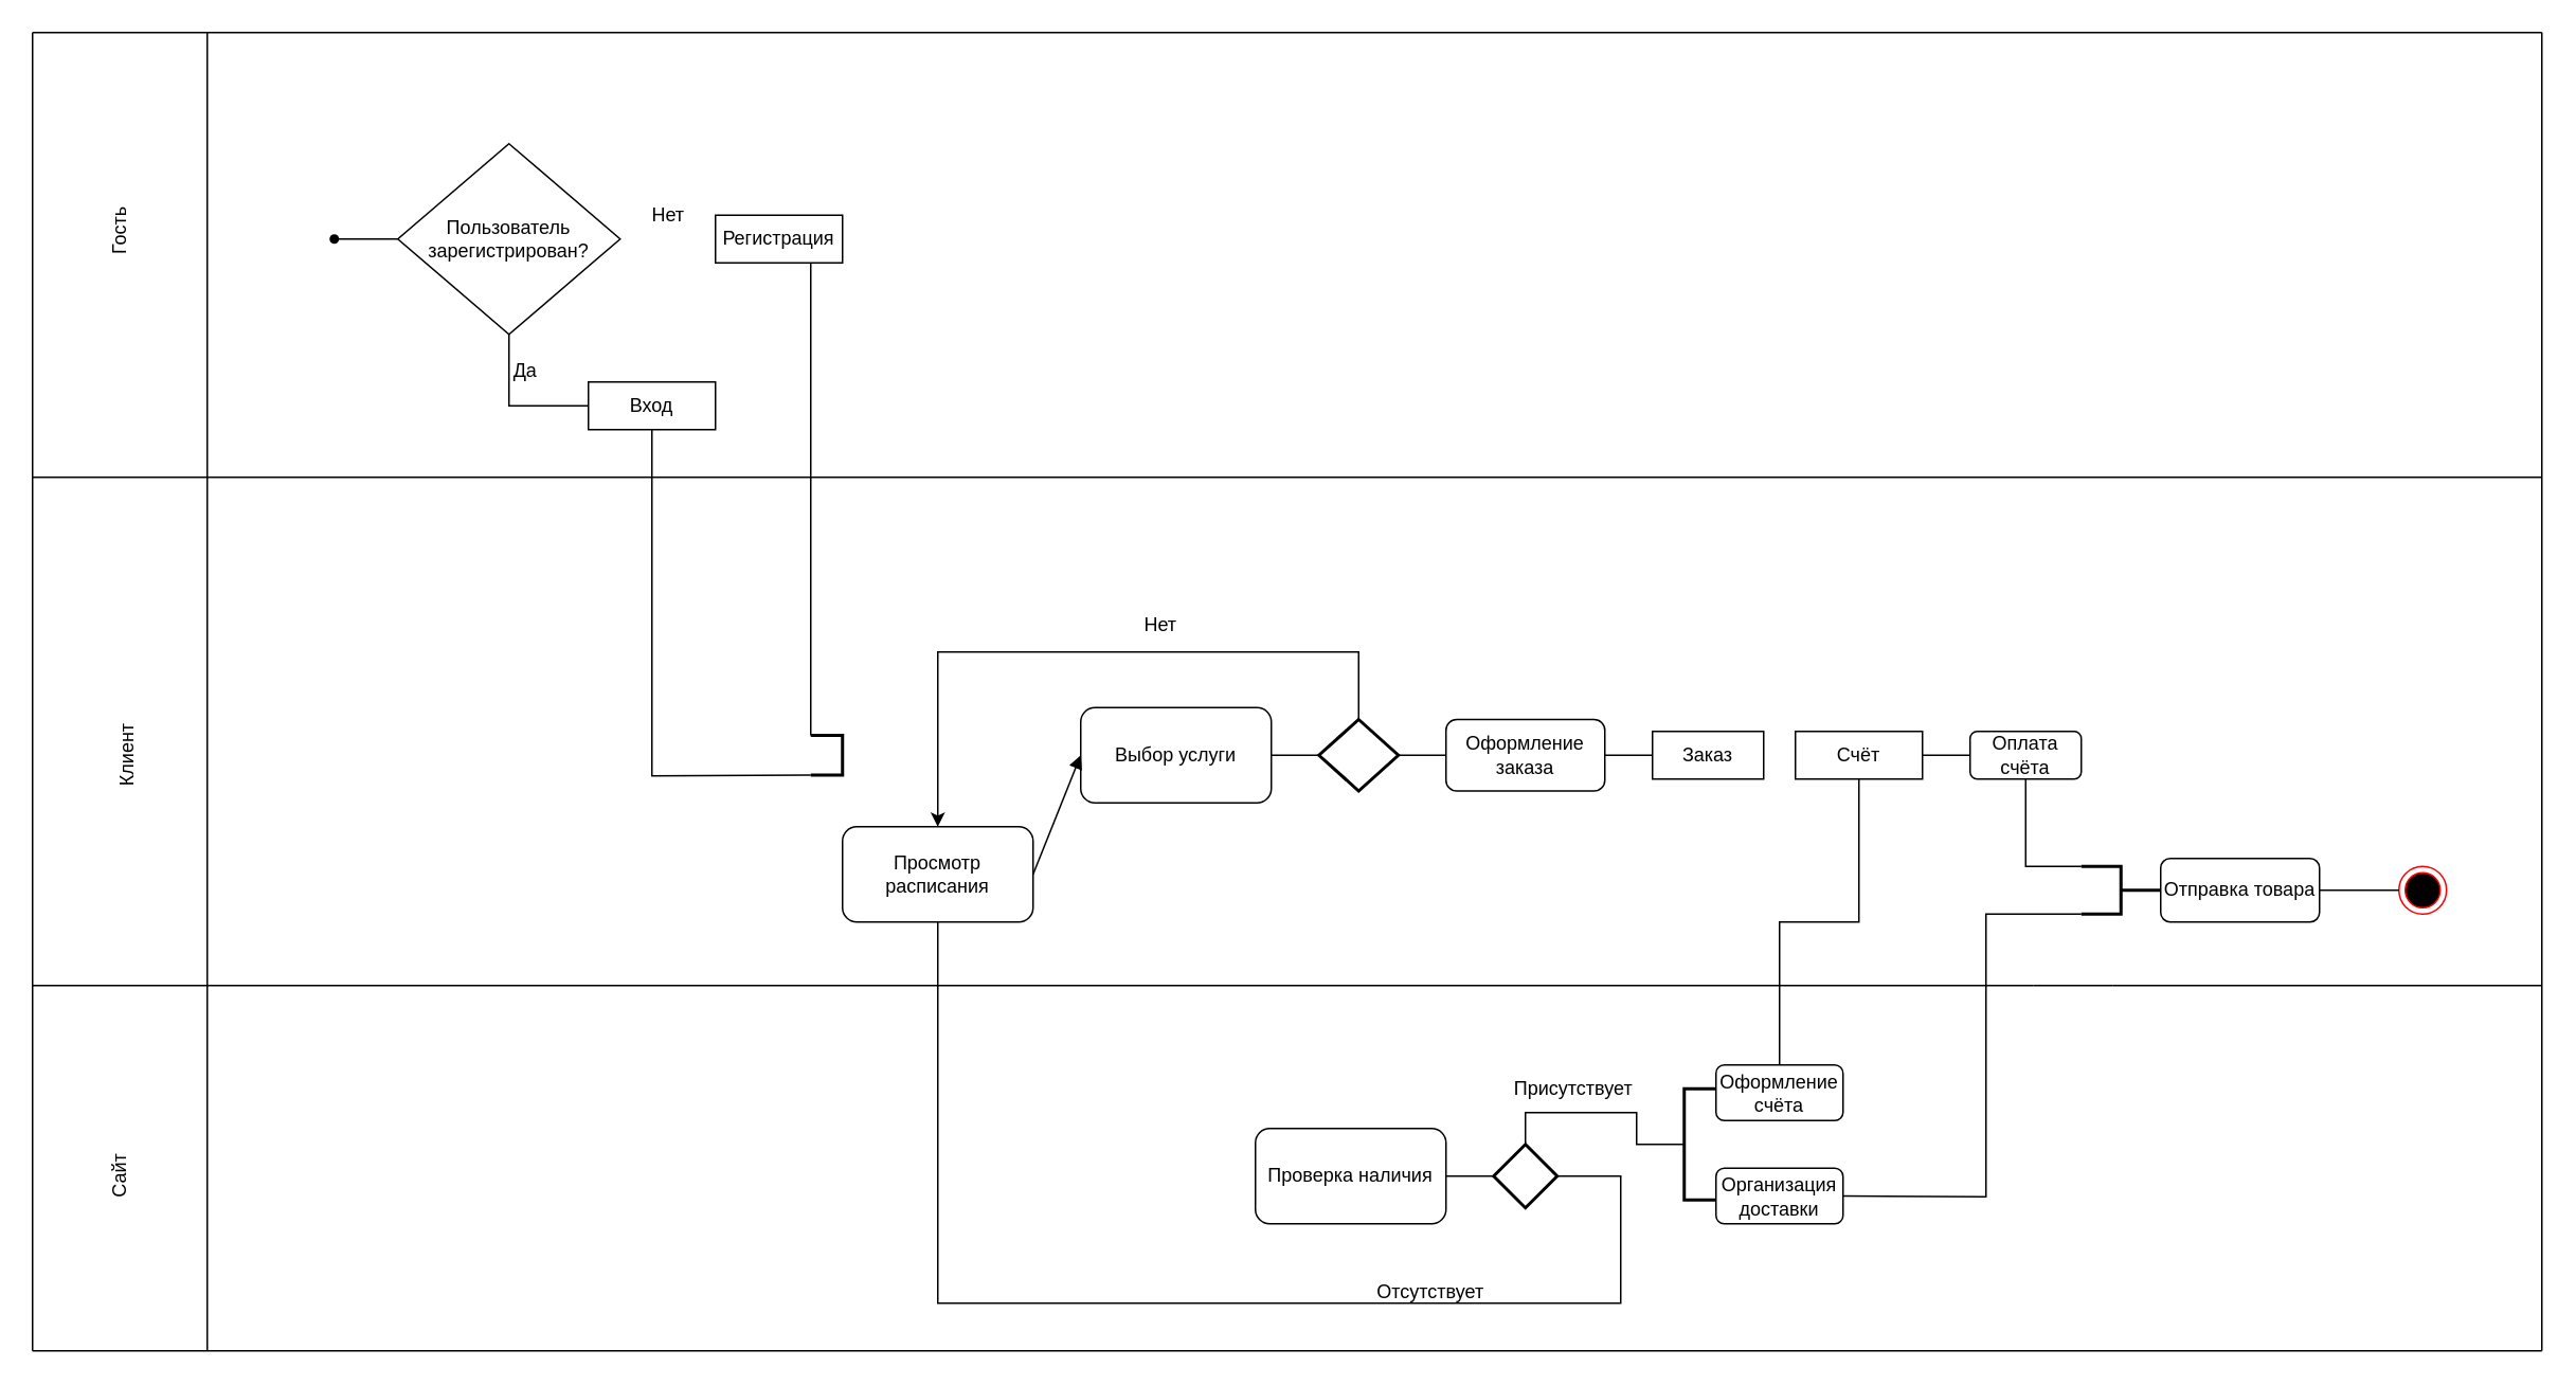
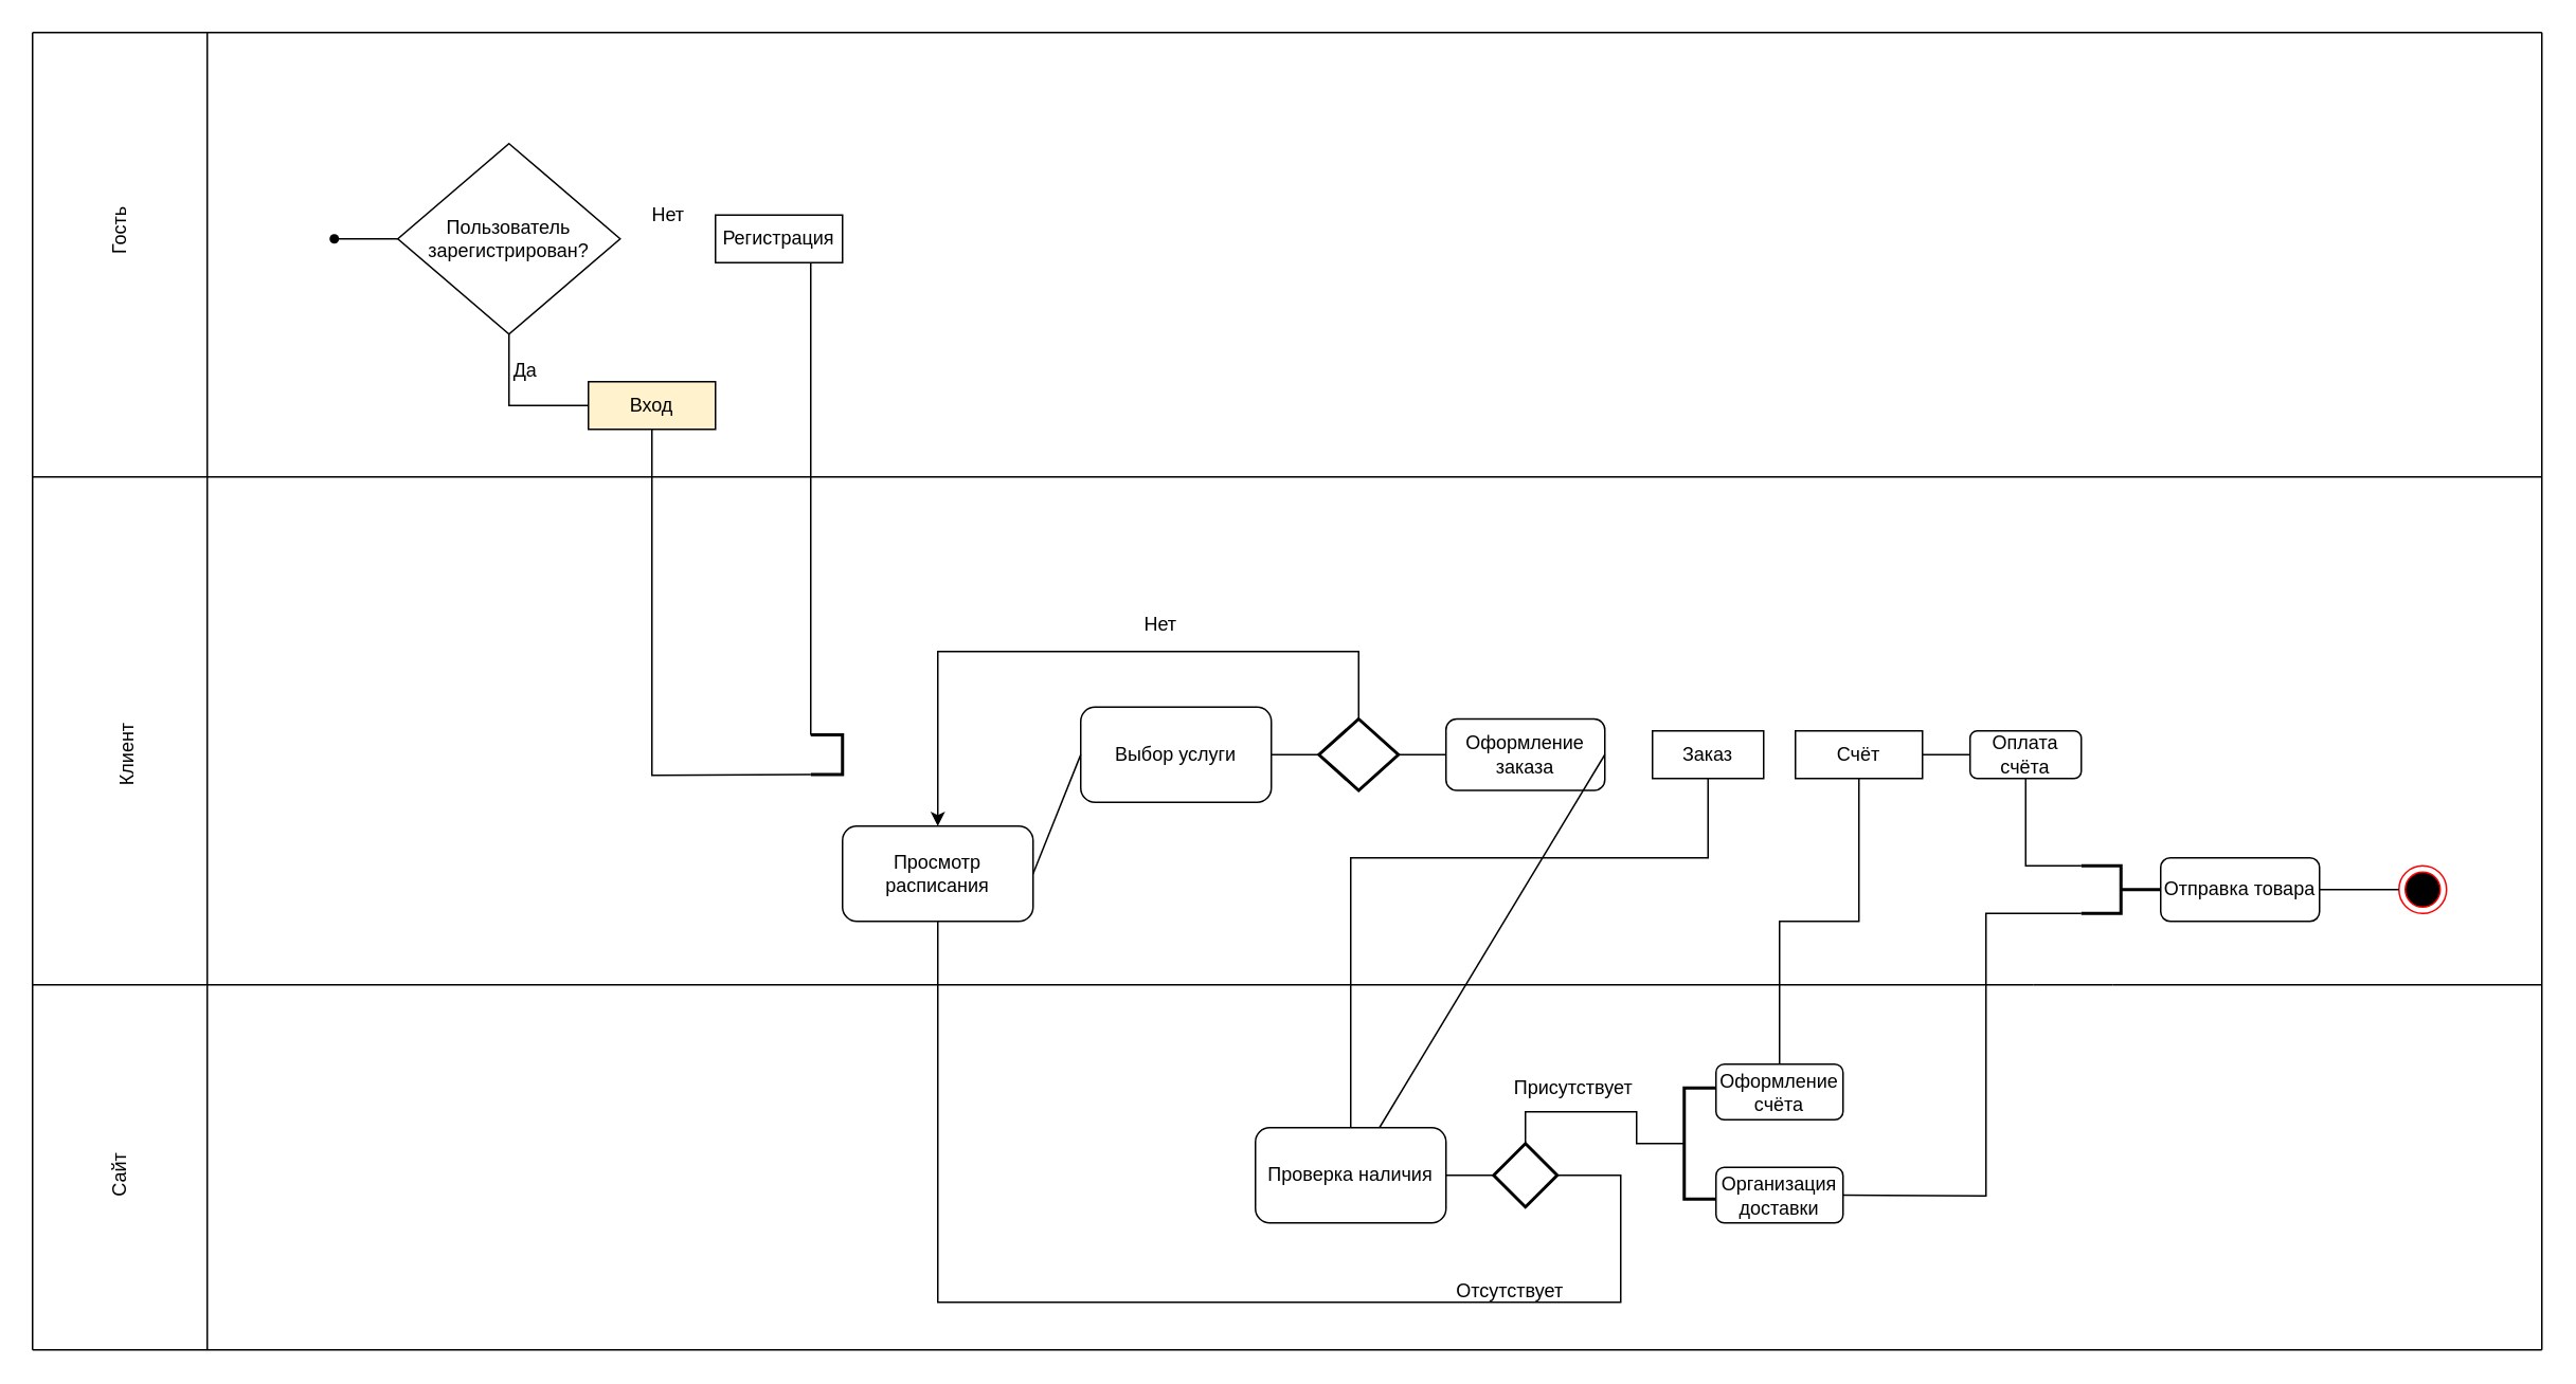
- <mxCell id="16" value="Вход" style="rounded=0;whiteSpace=wrap;html=1;" vertex="1" parent="1"><mxGeometry x="370" y="240" width="80" height="30" as="geometry" /></mxCell>
+ <mxCell id="16" value="Вход" style="rounded=0;whiteSpace=wrap;html=1;fillColor=#fff2cc;" vertex="1" parent="1"><mxGeometry x="370" y="240" width="80" height="30" as="geometry" /></mxCell>
- <mxCell id="33" value="" style="endArrow=none;html=1;rounded=0;exitX=1;exitY=0.5;exitDx=0;exitDy=0;entryX=0;entryY=0.5;entryDx=0;entryDy=0;" edge="1" parent="1" source="30" target="32"><mxGeometry width="50" height="50" relative="1" as="geometry"><mxPoint x="1010" y="430" as="sourcePoint" /><mxPoint x="1060" y="380" as="targetPoint" /></mxGeometry></mxCell>
+ <mxCell id="33" value="" style="endArrow=none;html=1;rounded=0;exitX=1;exitY=0.5;exitDx=0;exitDy=0;" edge="1" parent="1" source="30" target="34"><mxGeometry width="50" height="50" relative="1" as="geometry"><mxPoint x="1010" y="430" as="sourcePoint" /><mxPoint x="1060" y="380" as="targetPoint" /></mxGeometry></mxCell>
- <mxCell id="25" value="" style="endArrow=block;html=1;rounded=0;exitX=1;exitY=0.5;exitDx=0;exitDy=0;entryX=0;entryY=0.5;entryDx=0;entryDy=0;" edge="1" parent="1" source="20" target="24"><mxGeometry width="50" height="50" relative="1" as="geometry"><mxPoint x="640" y="400" as="sourcePoint" /><mxPoint x="690" y="350" as="targetPoint" /></mxGeometry></mxCell>
+ <mxCell id="25" value="" style="endArrow=none;html=1;rounded=0;exitX=1;exitY=0.5;exitDx=0;exitDy=0;entryX=0;entryY=0.5;entryDx=0;entryDy=0;" edge="1" parent="1" source="20" target="24"><mxGeometry width="50" height="50" relative="1" as="geometry"><mxPoint x="640" y="400" as="sourcePoint" /><mxPoint x="690" y="350" as="targetPoint" /></mxGeometry></mxCell>
+ <mxCell id="35" value="" style="endArrow=none;html=1;rounded=0;exitX=0.5;exitY=0;exitDx=0;exitDy=0;entryX=0.5;entryY=1;entryDx=0;entryDy=0;" edge="1" parent="1" source="34" target="32"><mxGeometry width="50" height="50" relative="1" as="geometry"><mxPoint x="1000" y="680" as="sourcePoint" /><mxPoint x="1050" y="630" as="targetPoint" /><Array as="points"><mxPoint x="850" y="540" /><mxPoint x="1075" y="540" /></Array></mxGeometry></mxCell>
- <mxCell id="39" value="Отсутствует" style="text;html=1;align=center;verticalAlign=middle;resizable=0;points=[];autosize=1;strokeColor=none;fillColor=none;" vertex="1" parent="1"><mxGeometry x="855" y="798" width="90" height="30" as="geometry" /></mxCell>
+ <mxCell id="39" value="Отсутствует" style="text;html=1;align=center;verticalAlign=middle;resizable=0;points=[];autosize=1;strokeColor=none;fillColor=none;" vertex="1" parent="1"><mxGeometry x="905" y="798" width="90" height="30" as="geometry" /></mxCell>
